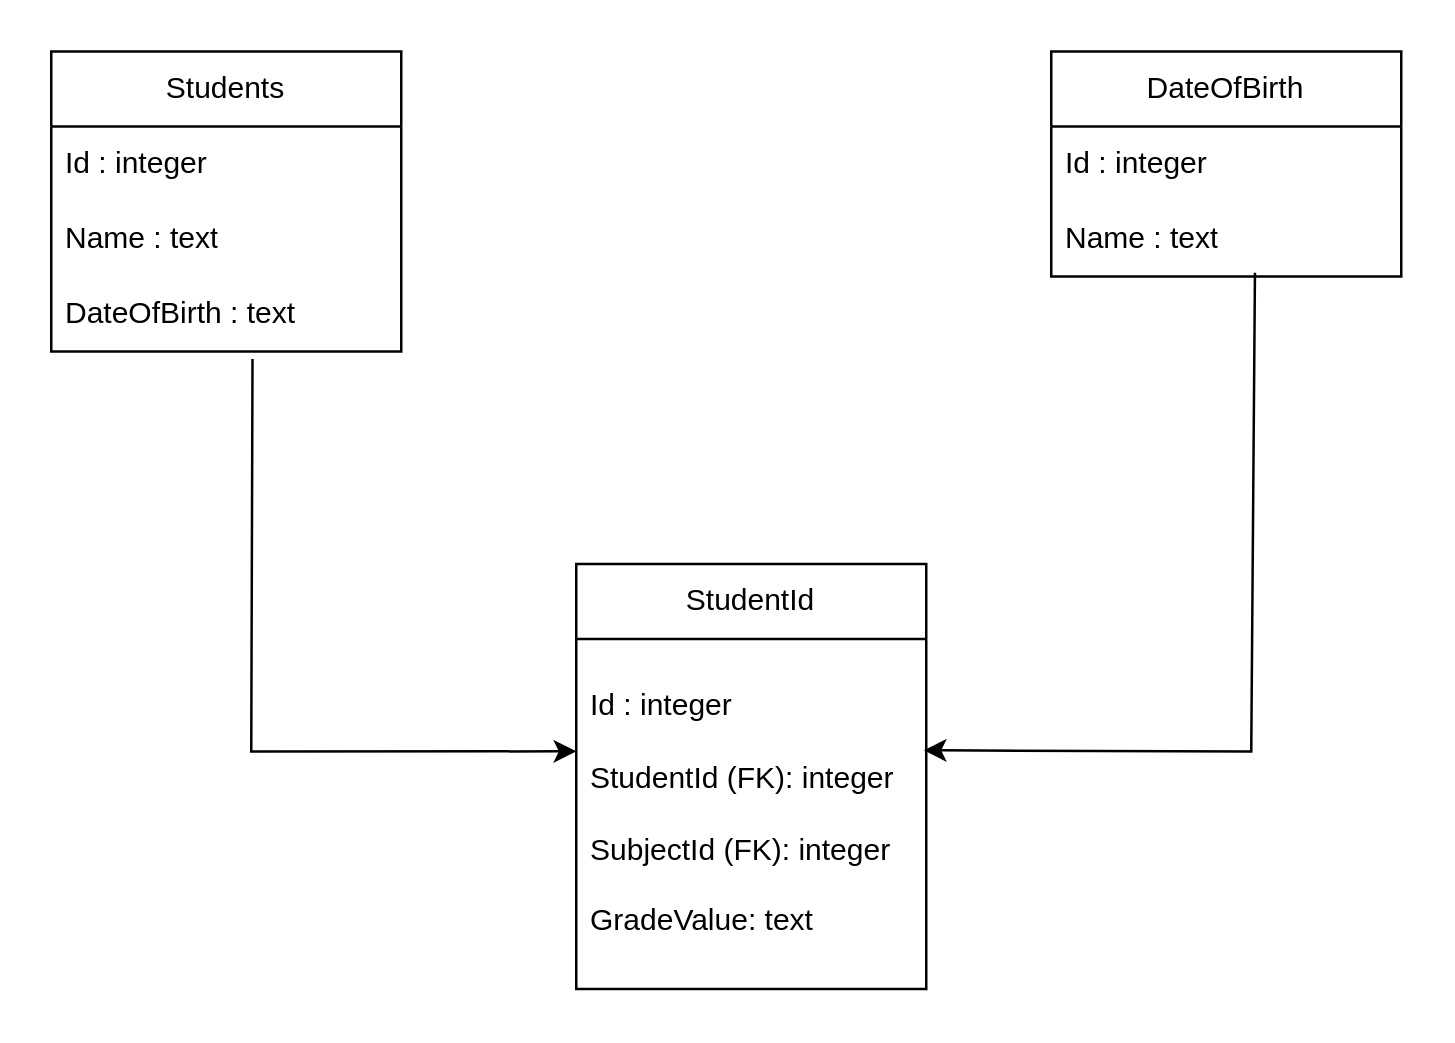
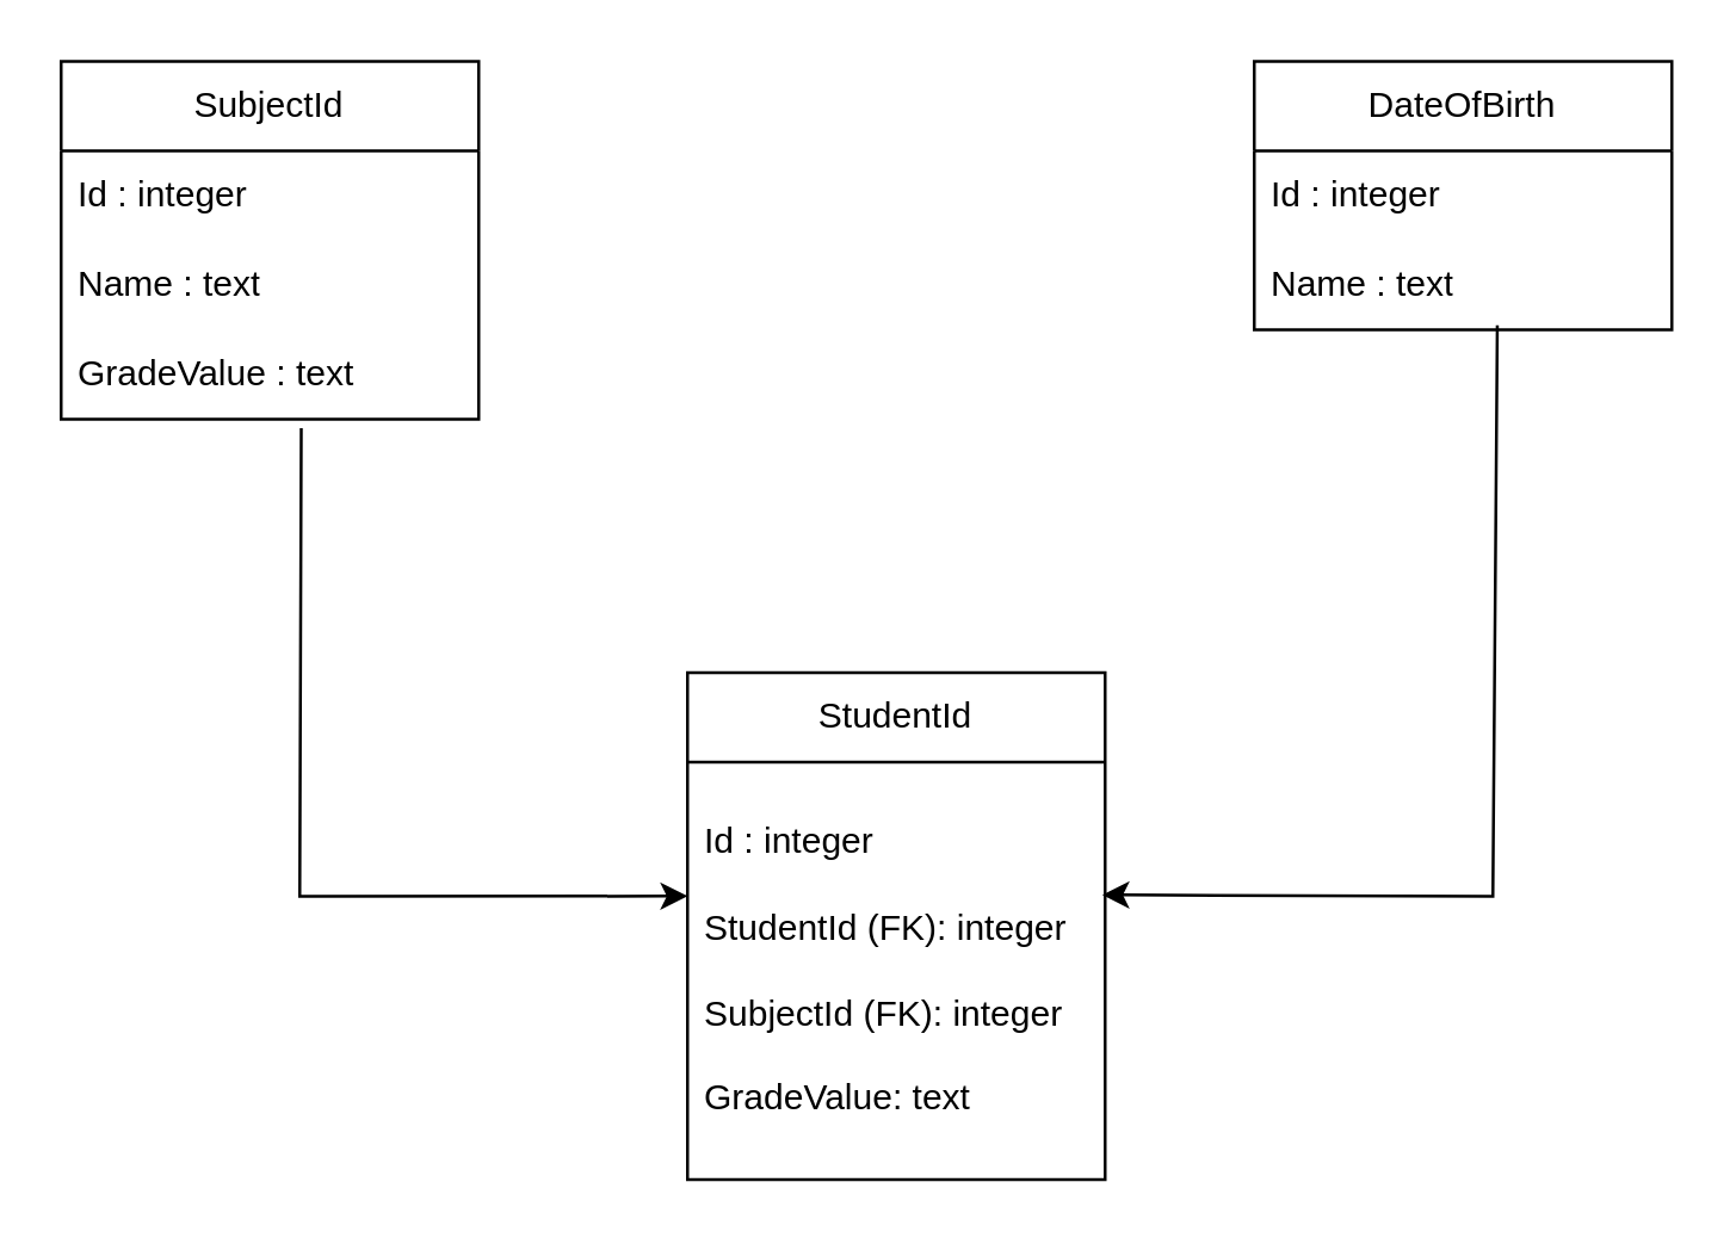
- <mxCell id="2" value="Students" style="swimlane;fontStyle=0;childLayout=stackLayout;horizontal=1;startSize=30;horizontalStack=0;resizeParent=1;resizeParentMax=0;resizeLast=0;collapsible=1;marginBottom=0;whiteSpace=wrap;html=1;" parent="1" vertex="1"><mxGeometry x="20" y="20" width="140" height="120" as="geometry" /></mxCell>
+ <mxCell id="2" value="SubjectId" style="swimlane;fontStyle=0;childLayout=stackLayout;horizontal=1;startSize=30;horizontalStack=0;resizeParent=1;resizeParentMax=0;resizeLast=0;collapsible=1;marginBottom=0;whiteSpace=wrap;html=1;" parent="1" vertex="1"><mxGeometry x="20" y="20" width="140" height="120" as="geometry" /></mxCell>
- <mxCell id="5" value="DateOfBirth : text" style="text;strokeColor=none;fillColor=none;align=left;verticalAlign=middle;spacingLeft=4;spacingRight=4;overflow=hidden;points=[[0,0.5],[1,0.5]];portConstraint=eastwest;rotatable=0;whiteSpace=wrap;html=1;" parent="2" vertex="1"><mxGeometry y="90" width="140" height="30" as="geometry" /></mxCell>
+ <mxCell id="5" value="GradeValue : text" style="text;strokeColor=none;fillColor=none;align=left;verticalAlign=middle;spacingLeft=4;spacingRight=4;overflow=hidden;points=[[0,0.5],[1,0.5]];portConstraint=eastwest;rotatable=0;whiteSpace=wrap;html=1;" parent="2" vertex="1"><mxGeometry y="90" width="140" height="30" as="geometry" /></mxCell>
